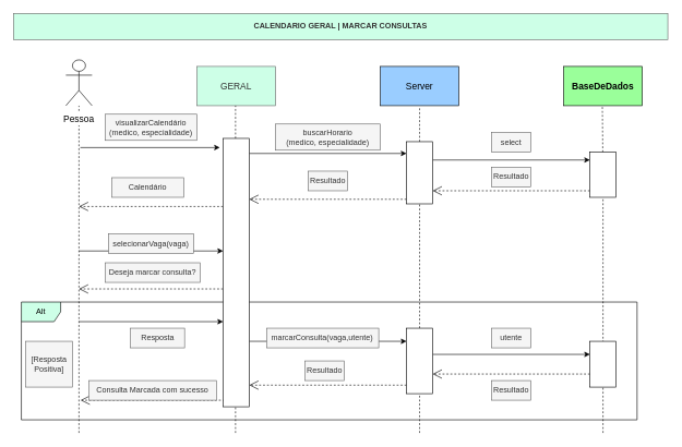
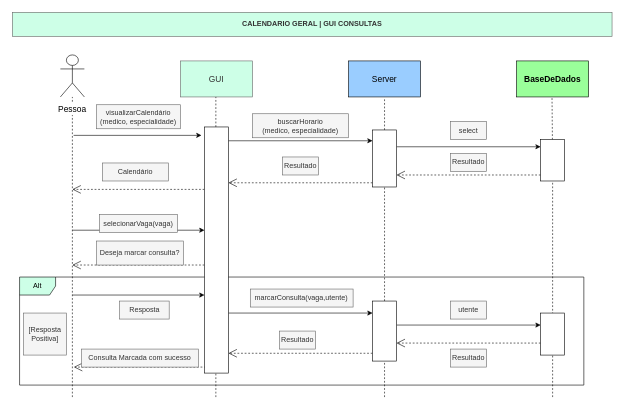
- <mxCell id="4" value="&lt;b&gt;CALENDARIO GERAL | MARCAR CONSULTAS&lt;/b&gt;" style="text;html=1;align=center;verticalAlign=middle;whiteSpace=wrap;rounded=0;strokeColor=#666666;fontColor=#333333;fillColor=#CDFFE7;" parent="1" vertex="1"><mxGeometry x="20" y="20" width="999" height="40" as="geometry" /></mxCell>
+ <mxCell id="4" value="&lt;b&gt;CALENDARIO GERAL | GUI CONSULTAS&lt;/b&gt;" style="text;html=1;align=center;verticalAlign=middle;whiteSpace=wrap;rounded=0;strokeColor=#666666;fontColor=#333333;fillColor=#CDFFE7;" parent="1" vertex="1"><mxGeometry x="20" y="20" width="999" height="40" as="geometry" /></mxCell>
- <mxCell id="10" value="&lt;font style=&quot;font-size: 14px&quot;&gt;GERAL&lt;/font&gt;" style="rounded=0;whiteSpace=wrap;html=1;strokeColor=#666666;fontColor=#333333;fillColor=#CDFFE7;" parent="1" vertex="1"><mxGeometry x="300" y="101" width="120" height="60" as="geometry" /></mxCell>
+ <mxCell id="10" value="&lt;font style=&quot;font-size: 14px&quot;&gt;GUI&lt;/font&gt;" style="rounded=0;whiteSpace=wrap;html=1;strokeColor=#666666;fontColor=#333333;fillColor=#CDFFE7;" parent="1" vertex="1"><mxGeometry x="300" y="101" width="120" height="60" as="geometry" /></mxCell>
- <mxCell id="32" value="Deseja marcar consulta?" style="text;html=1;strokeColor=#666666;align=center;verticalAlign=middle;whiteSpace=wrap;rounded=0;fillColor=#f5f5f5;fontColor=#333333;" parent="1" vertex="1"><mxGeometry x="160" y="401" width="145" height="30" as="geometry" /></mxCell>
+ <mxCell id="32" value="Deseja marcar consulta?" style="text;html=1;strokeColor=#666666;align=center;verticalAlign=middle;whiteSpace=wrap;rounded=0;fillColor=#f5f5f5;fontColor=#333333;" parent="1" vertex="1"><mxGeometry x="160" y="401" width="145" height="40" as="geometry" /></mxCell>
- <mxCell id="44" value="marcarConsulta(vaga,utente)" style="text;html=1;strokeColor=#666666;align=center;verticalAlign=middle;whiteSpace=wrap;rounded=0;fillColor=#f5f5f5;fontColor=#333333;" parent="1" vertex="1"><mxGeometry x="406.38" y="501" width="171.25" height="30" as="geometry" /></mxCell>
+ <mxCell id="44" value="marcarConsulta(vaga,utente)" style="text;html=1;strokeColor=#666666;align=center;verticalAlign=middle;whiteSpace=wrap;rounded=0;fillColor=#f5f5f5;fontColor=#333333;" parent="1" vertex="1"><mxGeometry x="416.38" y="481" width="171.25" height="30" as="geometry" /></mxCell>
